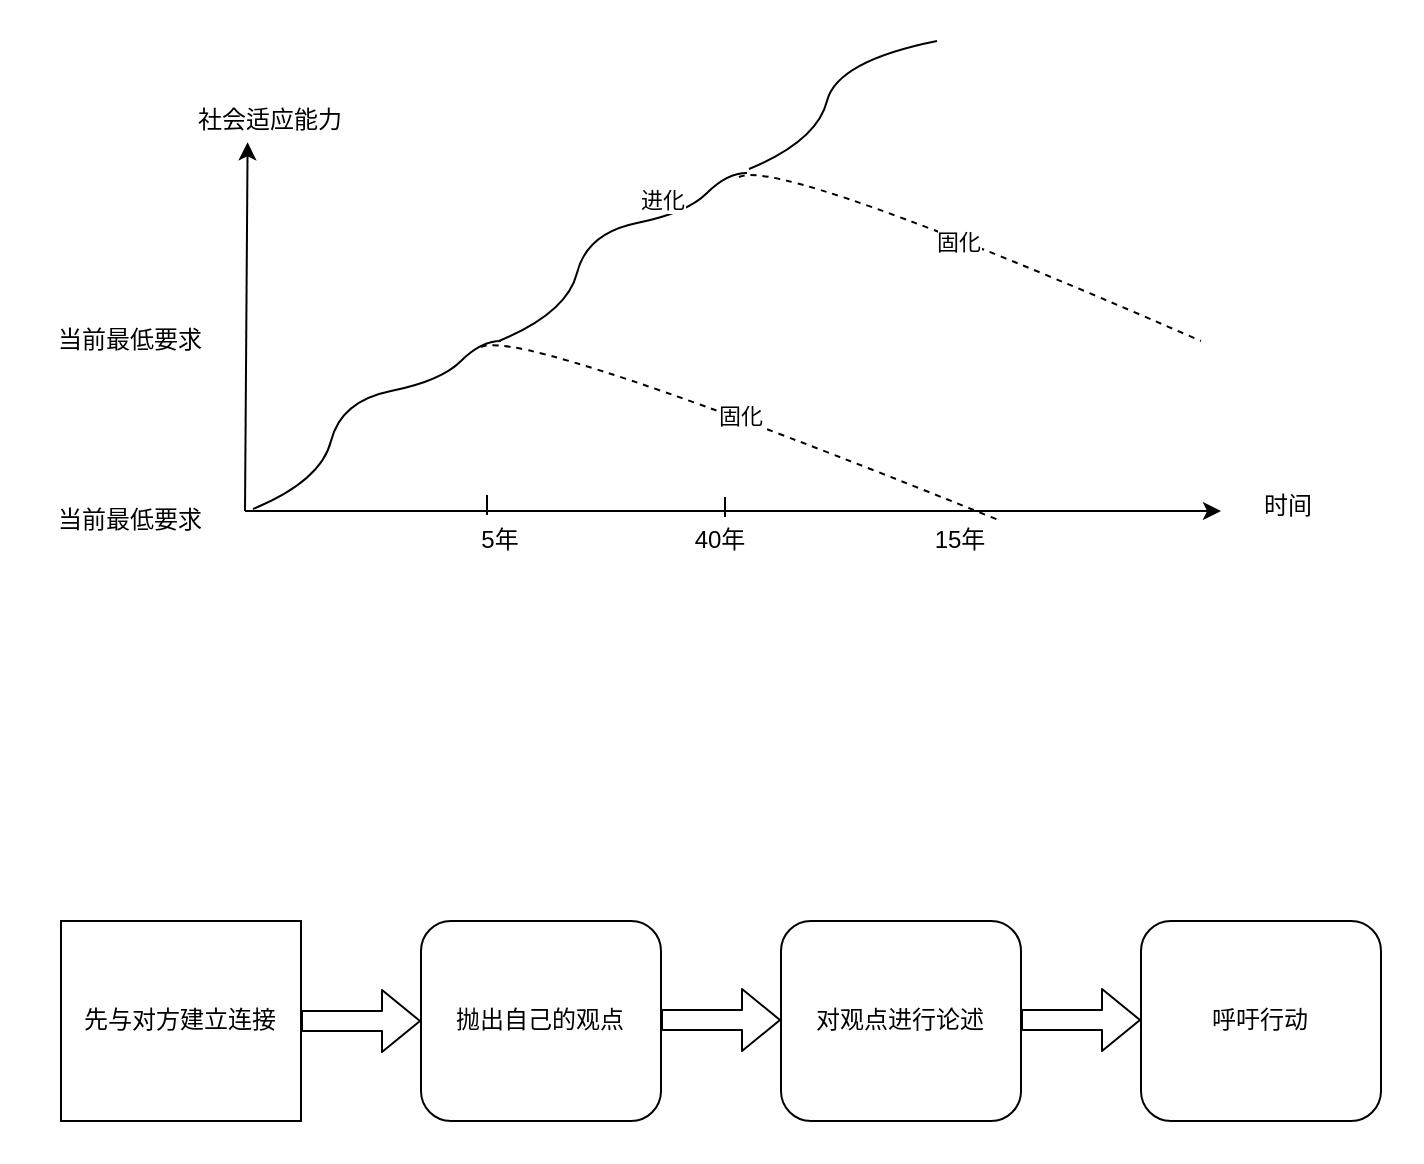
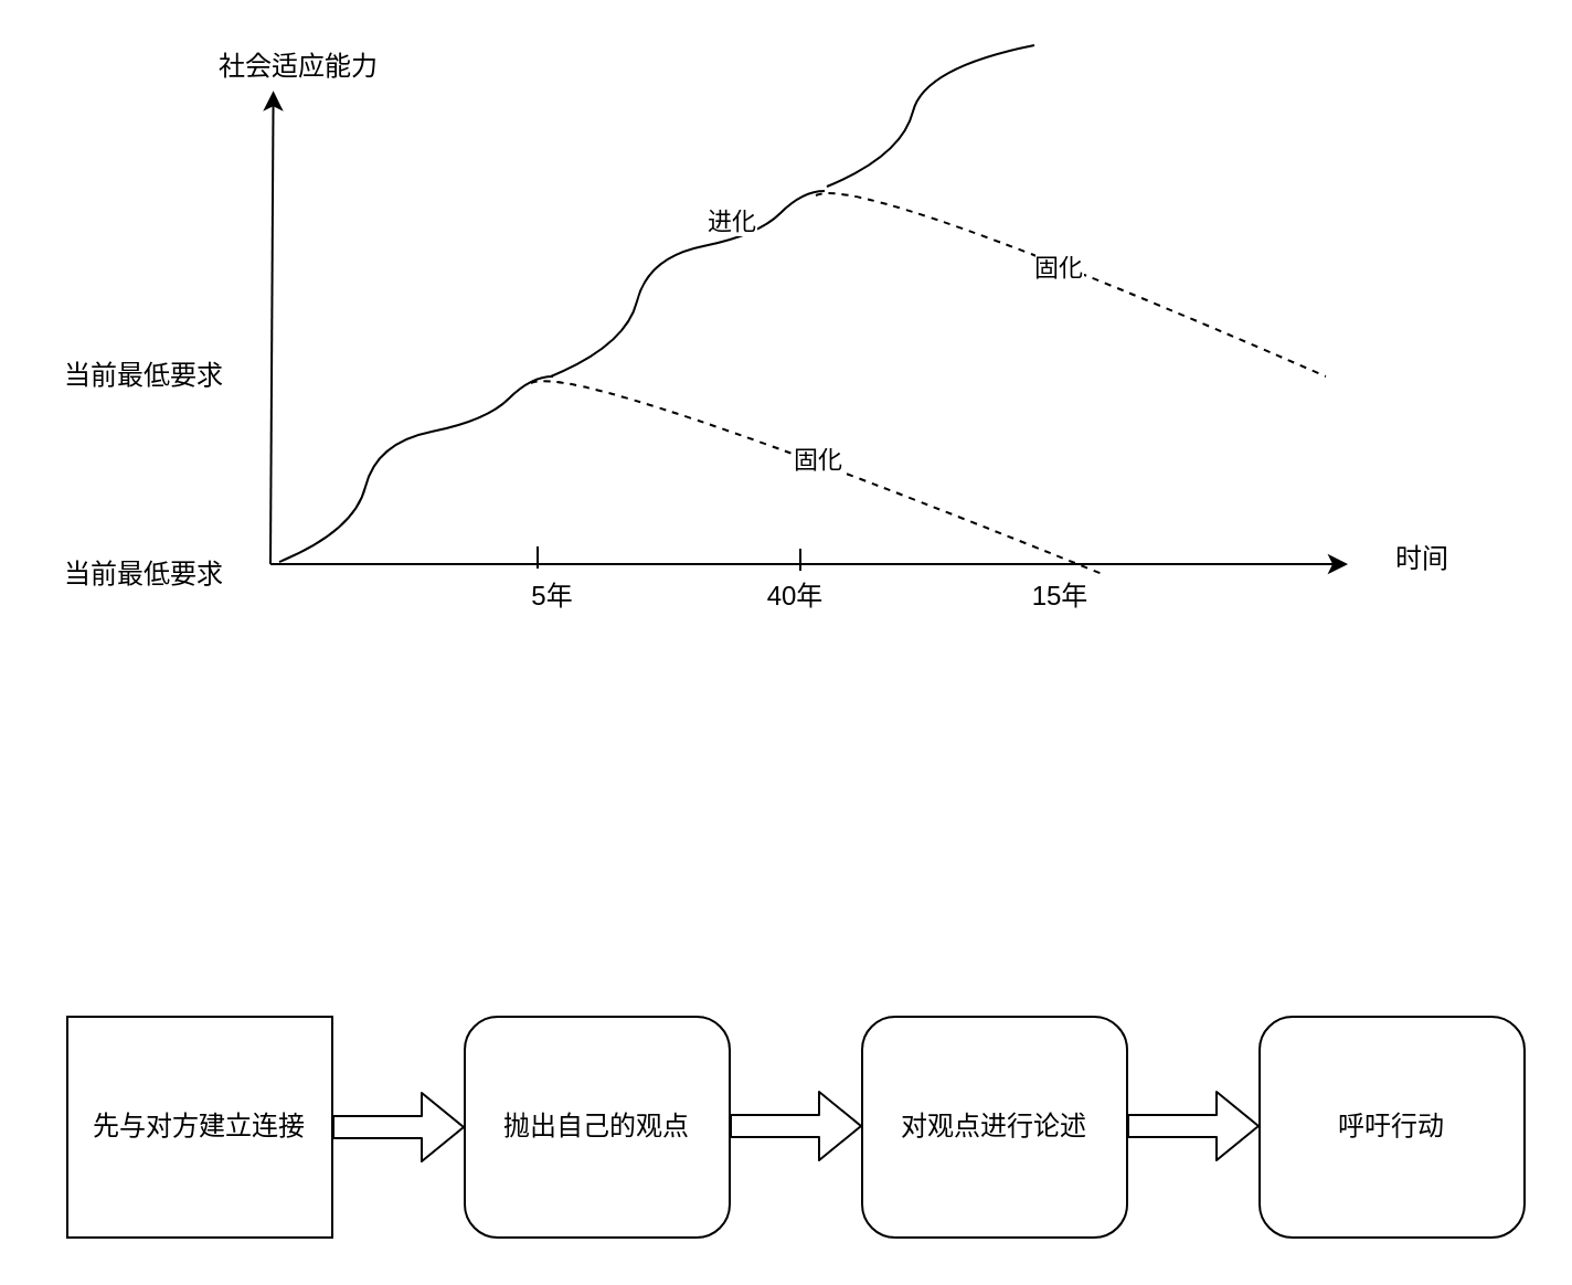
- <mxCell id="15" value="社会适应能力" style="text;html=1;strokeColor=none;fillColor=none;align=center;verticalAlign=middle;whiteSpace=wrap;rounded=0;" parent="1" vertex="1"><mxGeometry x="90" y="50" width="90" height="20" as="geometry" /></mxCell>
+ <mxCell id="15" value="社会适应能力" style="text;html=1;strokeColor=none;fillColor=none;align=center;verticalAlign=middle;whiteSpace=wrap;rounded=0;" parent="1" vertex="1"><mxGeometry x="90" y="20" width="90" height="20" as="geometry" /></mxCell>
